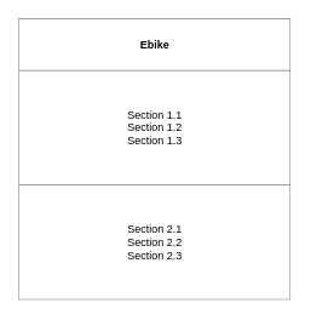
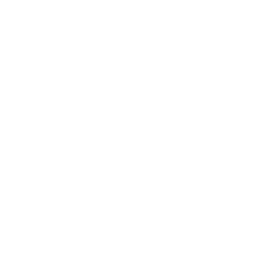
- <mxCell id="2" value="&lt;table border=&quot;1&quot; width=&quot;100%&quot; cellpadding=&quot;4&quot; style=&quot;width: 100% ; height: 100% ; border-collapse: collapse&quot;&gt;&lt;tbody&gt;&lt;tr&gt;&lt;th&gt;Ebike&lt;/th&gt;&lt;/tr&gt;&lt;tr&gt;&lt;td&gt;Section 1.1&lt;br&gt;Section 1.2&lt;br&gt;Section 1.3&lt;/td&gt;&lt;/tr&gt;&lt;tr&gt;&lt;td&gt;Section 2.1&lt;br&gt;Section 2.2&lt;br&gt;Section 2.3&lt;/td&gt;&lt;/tr&gt;&lt;/tbody&gt;&lt;/table&gt;" style="text;html=1;strokeColor=none;fillColor=none;overflow=fill;align=center;" parent="1" vertex="1"><mxGeometry x="20" y="20" width="300" height="310" as="geometry" /></mxCell>
